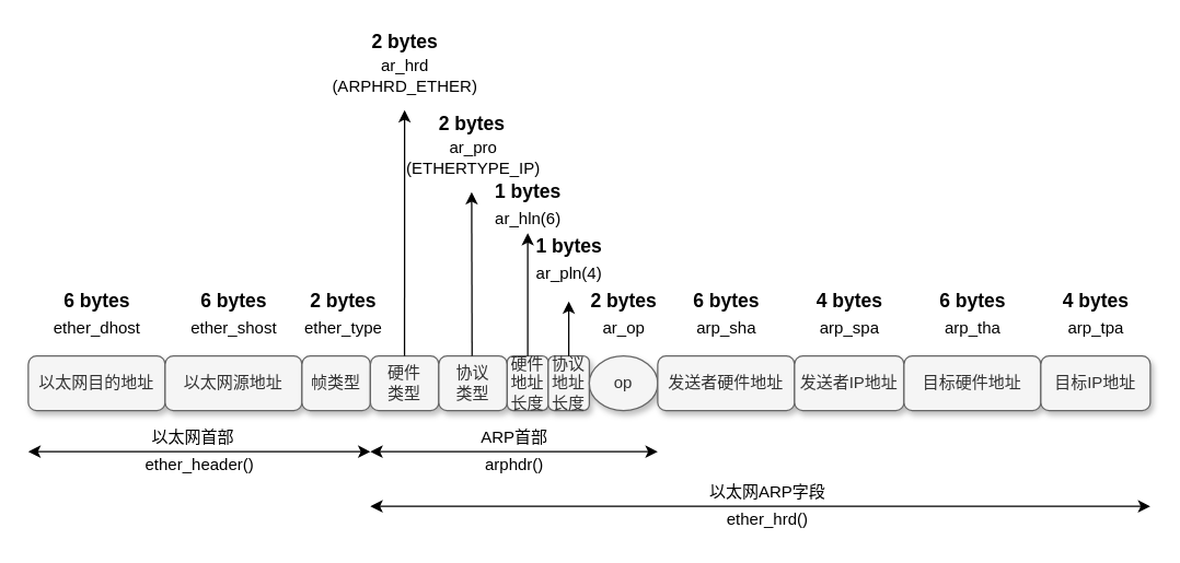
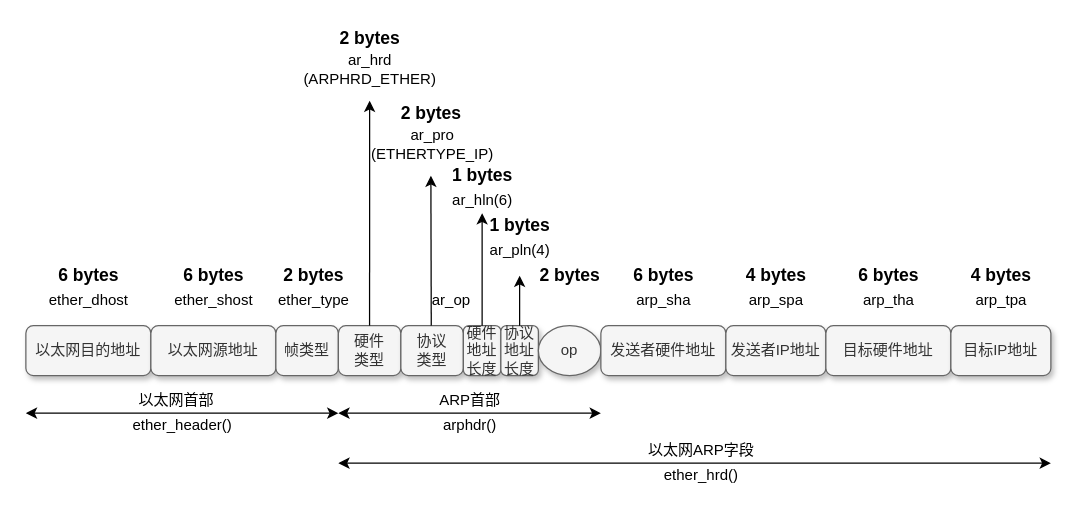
- <mxCell id="46" value="ar_op" style="text;html=1;align=center;verticalAlign=middle;resizable=0;points=[];autosize=1;" vertex="1" parent="1"><mxGeometry x="430" y="230" width="50" height="20" as="geometry" /></mxCell>
+ <mxCell id="46" value="ar_op" style="text;html=1;align=center;verticalAlign=middle;resizable=0;points=[];autosize=1;" vertex="1" parent="1"><mxGeometry x="335" y="230" width="50" height="20" as="geometry" /></mxCell>
